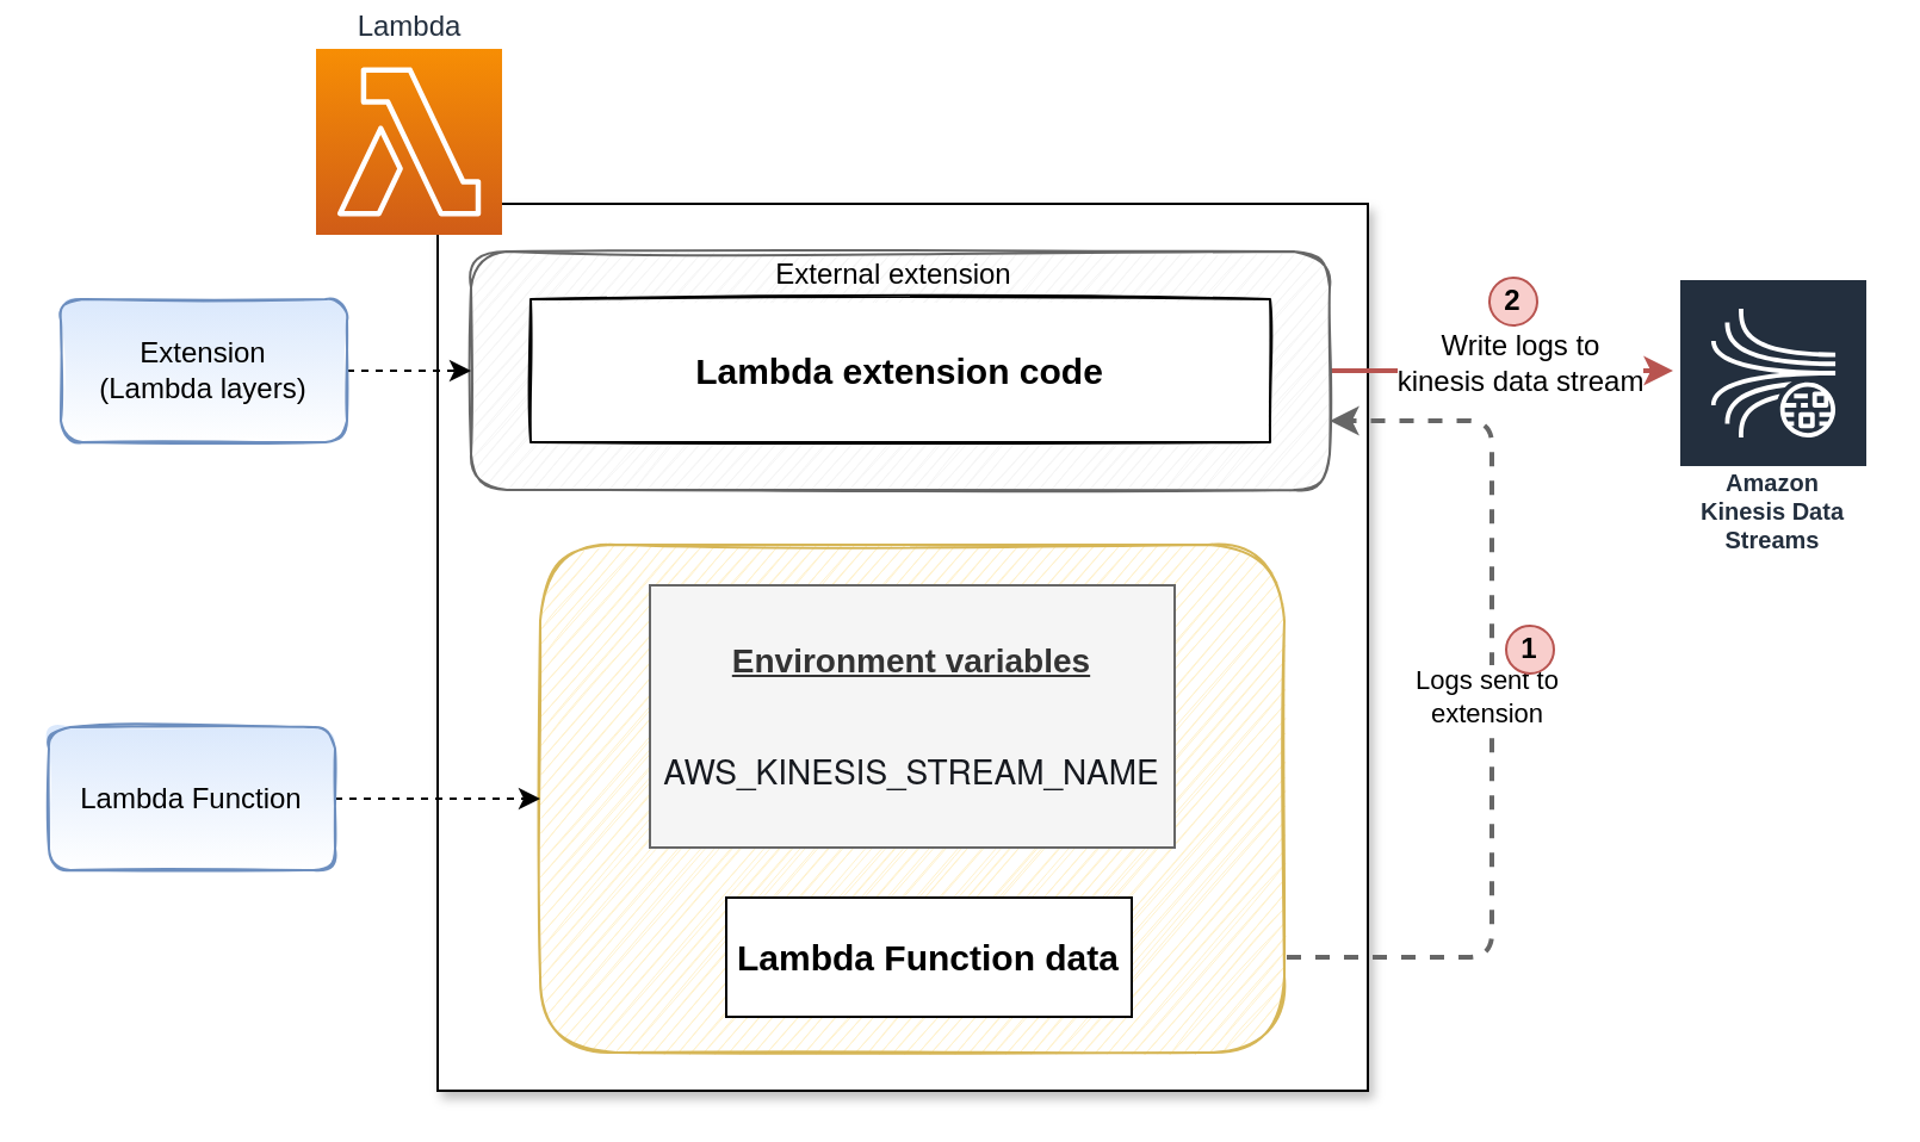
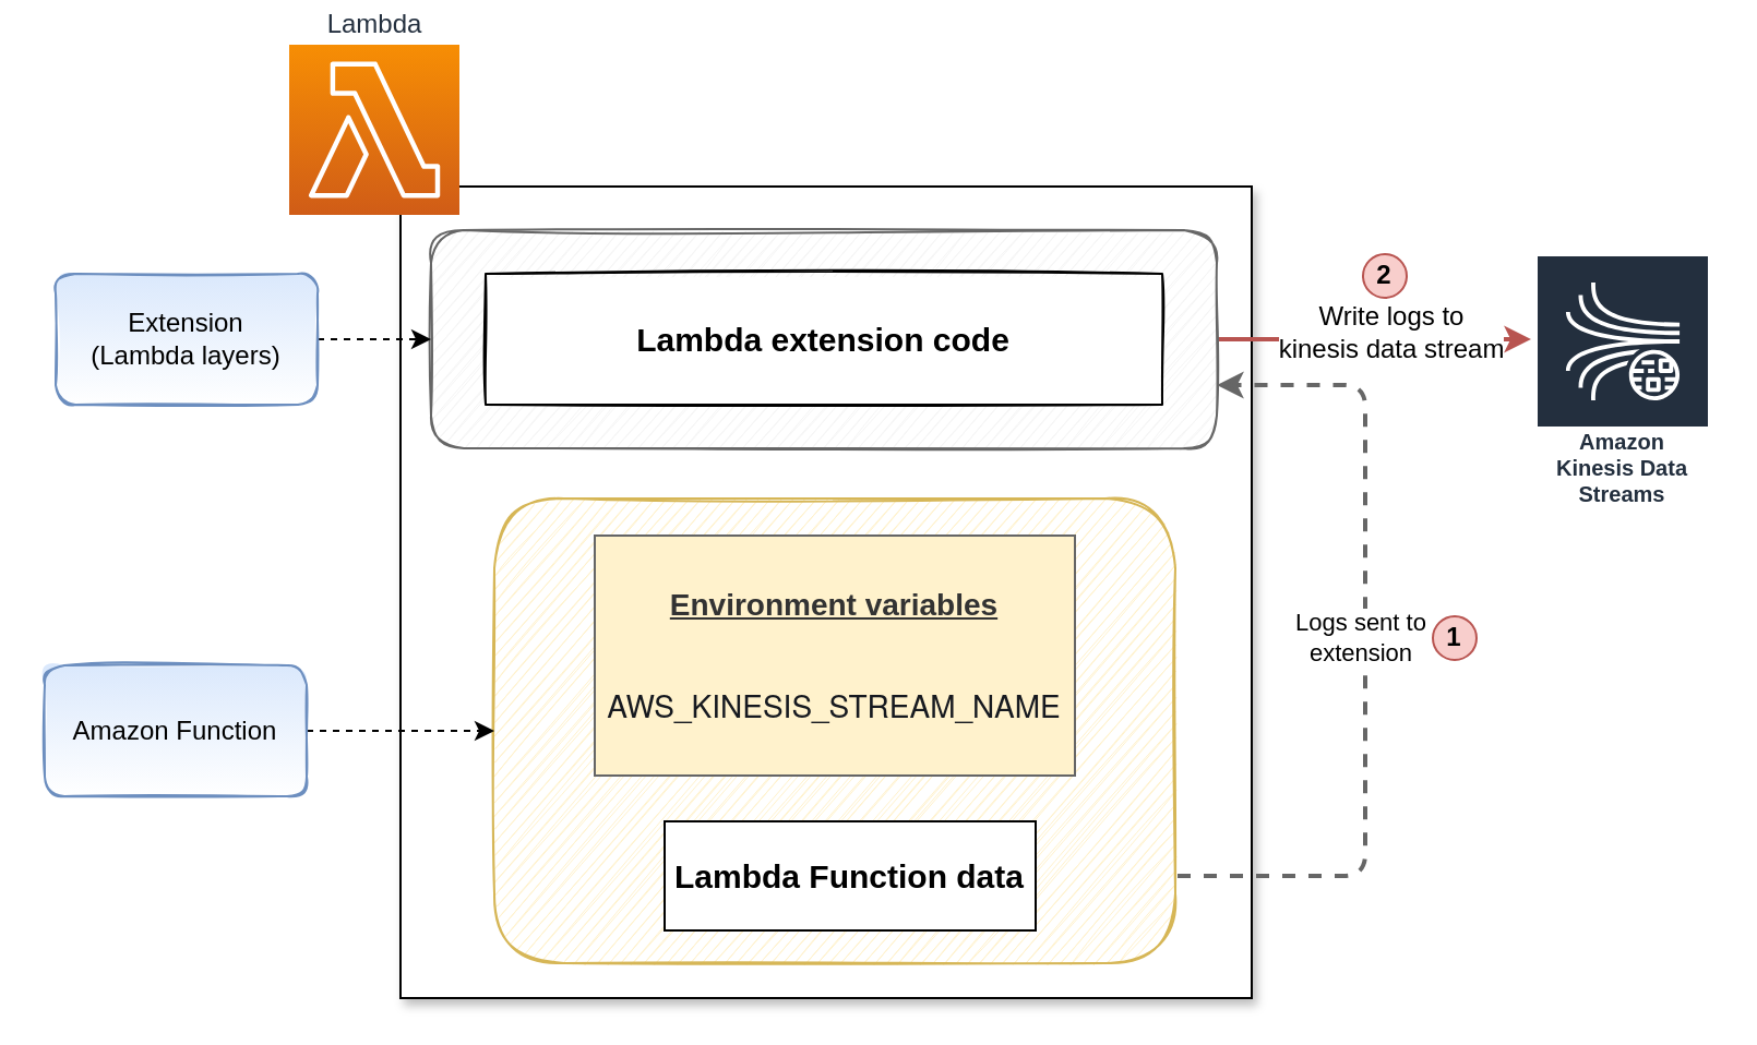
- <mxCell id="8" value="External extension" style="text;html=1;strokeColor=none;fillColor=none;align=center;verticalAlign=middle;whiteSpace=wrap;rounded=0;" parent="1" vertex="1"><mxGeometry x="317" y="105" width="115" height="20" as="geometry" /></mxCell>
- <mxCell id="13" value="1" style="ellipse;whiteSpace=wrap;html=1;aspect=fixed;fillColor=#f8cecc;strokeColor=#b85450;fontStyle=1" parent="1" vertex="1"><mxGeometry x="631" y="262" width="20" height="20" as="geometry" /></mxCell>
+ <mxCell id="13" value="1" style="ellipse;whiteSpace=wrap;html=1;aspect=fixed;fillColor=#f8cecc;strokeColor=#b85450;fontStyle=1" parent="1" vertex="1"><mxGeometry x="656" y="282" width="20" height="20" as="geometry" /></mxCell>
- <mxCell id="12" value="&lt;font style=&quot;font-size: 14px&quot;&gt;&lt;b&gt;&lt;u&gt;Environment variables&lt;/u&gt;&lt;/b&gt;&lt;/font&gt;&lt;br&gt;&lt;br&gt;&lt;br&gt;&lt;span style=&quot;color: rgb(22 , 25 , 31) ; font-family: &amp;#34;amazon ember&amp;#34; , &amp;#34;helvetica neue&amp;#34; , &amp;#34;roboto&amp;#34; , &amp;#34;arial&amp;#34; , sans-serif ; font-size: 14px&quot;&gt;AWS_KINESIS_STREAM_NAME&lt;/span&gt;" style="rounded=0;whiteSpace=wrap;html=1;fillColor=#f5f5f5;strokeColor=#666666;fontColor=#333333;sketch=0;" parent="1" vertex="1"><mxGeometry x="272" y="245" width="220" height="110" as="geometry" /></mxCell>
+ <mxCell id="12" value="&lt;font style=&quot;font-size: 14px&quot;&gt;&lt;b&gt;&lt;u&gt;Environment variables&lt;/u&gt;&lt;/b&gt;&lt;/font&gt;&lt;br&gt;&lt;br&gt;&lt;br&gt;&lt;span style=&quot;color: rgb(22 , 25 , 31) ; font-family: &amp;#34;amazon ember&amp;#34; , &amp;#34;helvetica neue&amp;#34; , &amp;#34;roboto&amp;#34; , &amp;#34;arial&amp;#34; , sans-serif ; font-size: 14px&quot;&gt;AWS_KINESIS_STREAM_NAME&lt;/span&gt;" style="rounded=0;whiteSpace=wrap;html=1;fillColor=#fff2cc;strokeColor=#666666;fontColor=#333333;sketch=0;" parent="1" vertex="1"><mxGeometry x="272" y="245" width="220" height="110" as="geometry" /></mxCell>
- <mxCell id="18" value="Lambda Function" style="rounded=1;whiteSpace=wrap;html=1;shadow=0;glass=0;labelBackgroundColor=none;align=center;fillColor=#dae8fc;strokeColor=#6c8ebf;gradientColor=#ffffff;sketch=1;" parent="1" vertex="1"><mxGeometry x="20" y="304.5" width="120" height="60" as="geometry" /></mxCell>
+ <mxCell id="18" value="Amazon Function" style="rounded=1;whiteSpace=wrap;html=1;shadow=0;glass=0;labelBackgroundColor=none;align=center;fillColor=#dae8fc;strokeColor=#6c8ebf;gradientColor=#ffffff;sketch=1;" parent="1" vertex="1"><mxGeometry x="20" y="304.5" width="120" height="60" as="geometry" /></mxCell>
